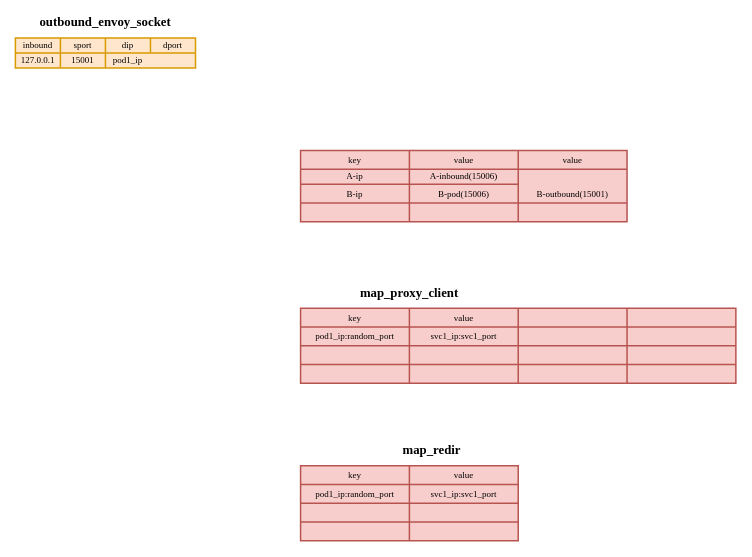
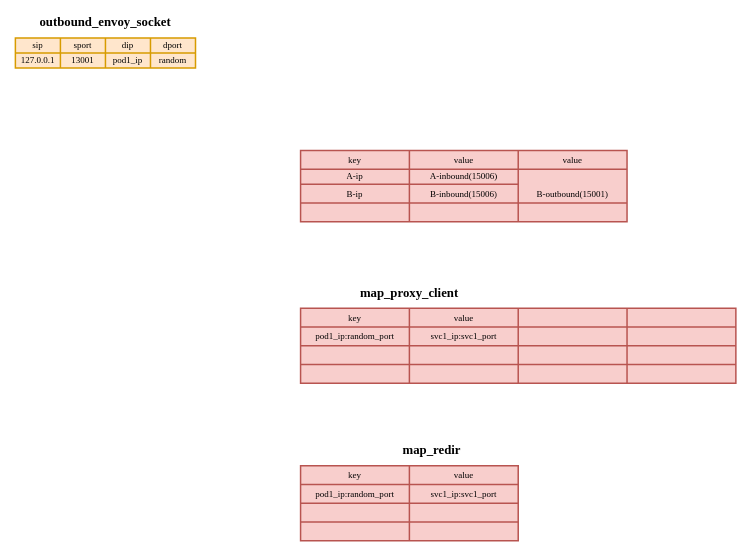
- <mxCell id="20" value="inbound" style="shape=partialRectangle;html=1;whiteSpace=wrap;connectable=0;overflow=hidden;fillColor=none;top=0;left=0;bottom=0;right=0;fontFamily=Comic Sans MS;" vertex="1" parent="19"><mxGeometry width="60" height="20" as="geometry" /></mxCell>
+ <mxCell id="20" value="sip" style="shape=partialRectangle;html=1;whiteSpace=wrap;connectable=0;overflow=hidden;fillColor=none;top=0;left=0;bottom=0;right=0;fontFamily=Comic Sans MS;" vertex="1" parent="19"><mxGeometry width="60" height="20" as="geometry" /></mxCell>
- <mxCell id="26" value="15001" style="shape=partialRectangle;html=1;whiteSpace=wrap;connectable=0;overflow=hidden;fillColor=none;top=0;left=0;bottom=0;right=0;fontFamily=Comic Sans MS;" vertex="1" parent="24"><mxGeometry x="60" width="60" height="20" as="geometry" /></mxCell>
+ <mxCell id="26" value="13001" style="shape=partialRectangle;html=1;whiteSpace=wrap;connectable=0;overflow=hidden;fillColor=none;top=0;left=0;bottom=0;right=0;fontFamily=Comic Sans MS;" vertex="1" parent="24"><mxGeometry x="60" width="60" height="20" as="geometry" /></mxCell>
+ <mxCell id="28" value="random" style="shape=partialRectangle;html=1;whiteSpace=wrap;connectable=0;overflow=hidden;fillColor=none;top=0;left=0;bottom=0;right=0;fontFamily=Comic Sans MS;" vertex="1" parent="24"><mxGeometry x="180" width="60" height="20" as="geometry" /></mxCell>
- <mxCell id="12" value="B-pod(15006)" style="shape=partialRectangle;html=1;whiteSpace=wrap;connectable=0;overflow=hidden;fillColor=none;top=0;left=0;bottom=0;right=0;fontFamily=Comic Sans MS;" vertex="1" parent="10"><mxGeometry x="145" width="145" height="25" as="geometry" /></mxCell>
+ <mxCell id="12" value="B-inbound(15006)" style="shape=partialRectangle;html=1;whiteSpace=wrap;connectable=0;overflow=hidden;fillColor=none;top=0;left=0;bottom=0;right=0;fontFamily=Comic Sans MS;" vertex="1" parent="10"><mxGeometry x="145" width="145" height="25" as="geometry" /></mxCell>
